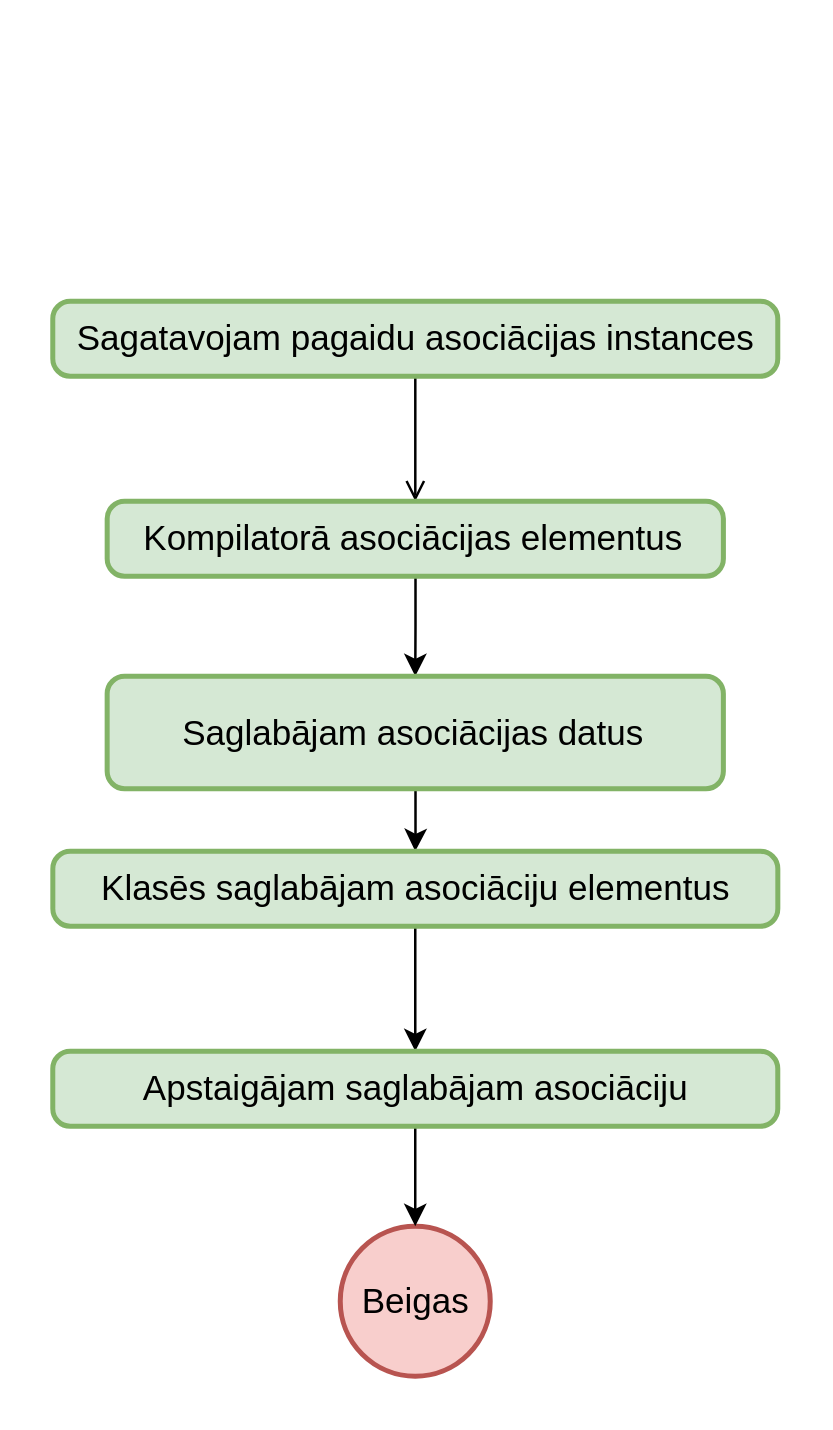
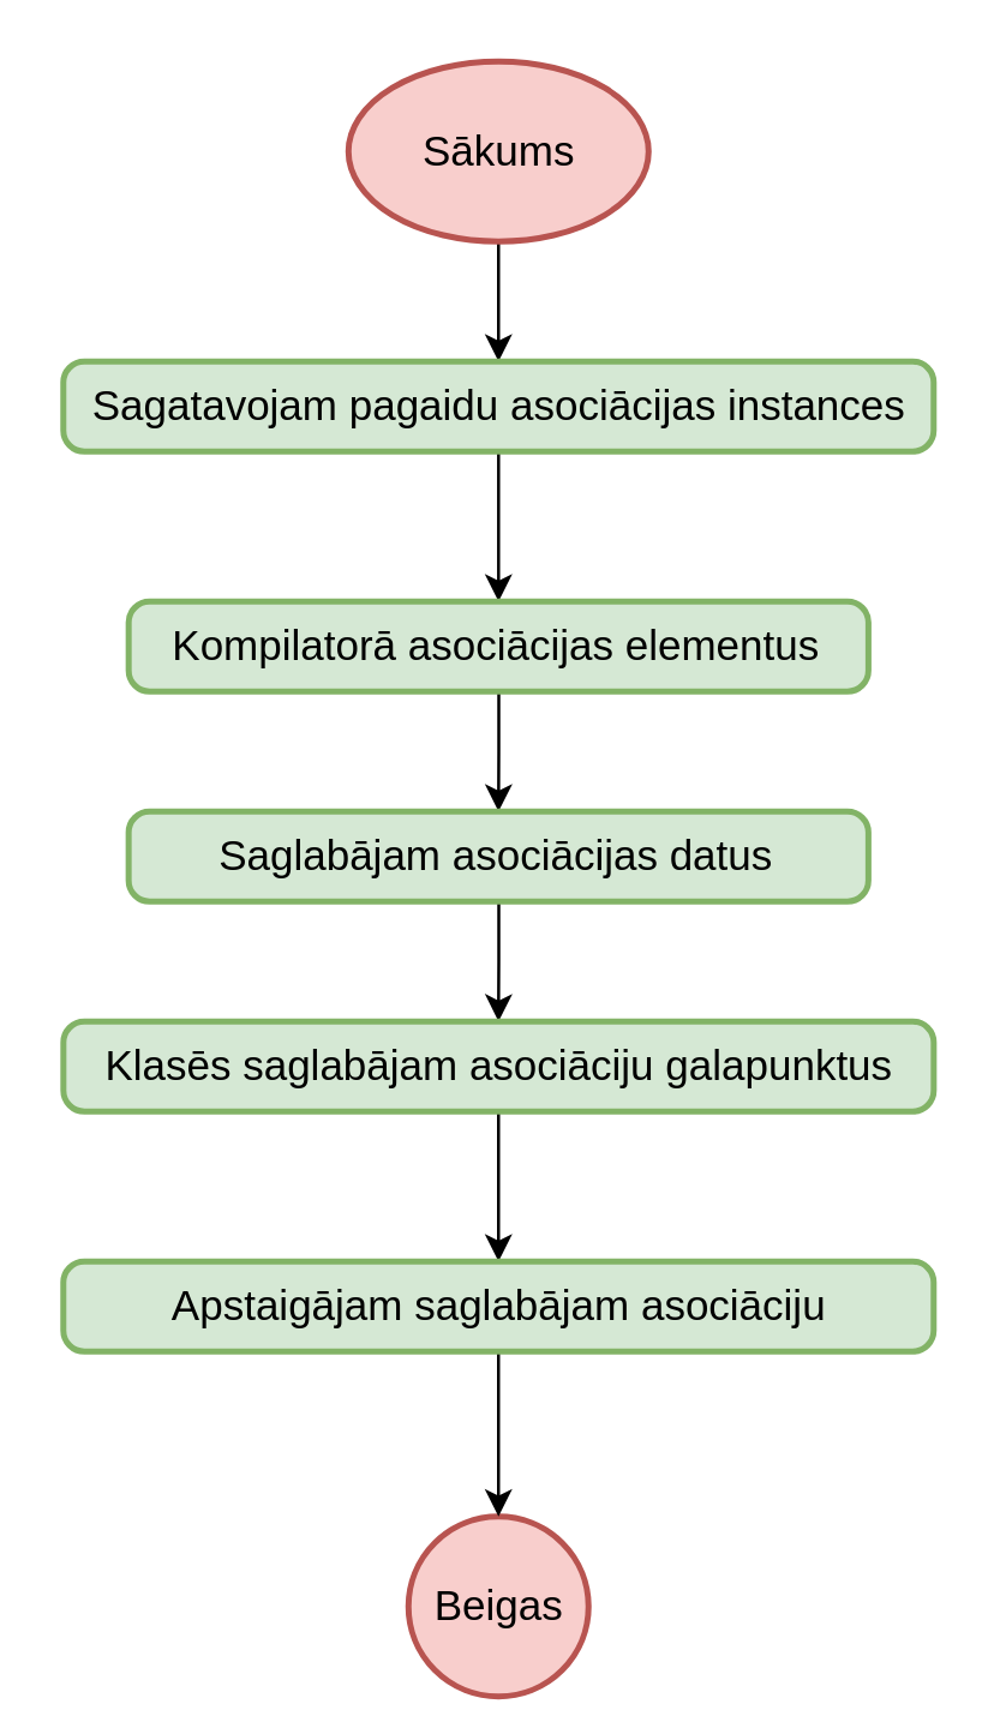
+ <mxCell id="3" value="Sākums" style="strokeWidth=2;html=1;shape=mxgraph.flowchart.start_1;whiteSpace=wrap;fontSize=14;fillColor=#f8cecc;strokeColor=#b85450;" parent="1" vertex="1"><mxGeometry x="115.51" y="20" width="100" height="60" as="geometry" /></mxCell>
+ <mxCell id="2" style="edgeStyle=orthogonalEdgeStyle;rounded=0;orthogonalLoop=1;jettySize=auto;html=1;entryX=0.5;entryY=0;entryDx=0;entryDy=0;" parent="1" source="3" target="6" edge="1"><mxGeometry relative="1" as="geometry"><mxPoint x="160.5" y="120" as="targetPoint" /></mxGeometry></mxCell>
- <mxCell id="5" style="edgeStyle=orthogonalEdgeStyle;rounded=0;orthogonalLoop=1;jettySize=auto;html=1;entryX=0.5;entryY=0;entryDx=0;entryDy=0;fontSize=18;endArrow=open;" parent="1" source="6" target="8" edge="1"><mxGeometry relative="1" as="geometry" /></mxCell>
+ <mxCell id="5" style="edgeStyle=orthogonalEdgeStyle;rounded=0;orthogonalLoop=1;jettySize=auto;html=1;entryX=0.5;entryY=0;entryDx=0;entryDy=0;fontSize=18;" parent="1" source="6" target="8" edge="1"><mxGeometry relative="1" as="geometry" /></mxCell>
- <mxCell id="10" value="Saglabājam asociācijas datus" style="rounded=1;whiteSpace=wrap;html=1;absoluteArcSize=1;arcSize=14;strokeWidth=2;fontSize=14;fillColor=#d5e8d4;strokeColor=#82b366;" parent="1" vertex="1"><mxGeometry x="42.26" y="270" width="246.49" height="45" as="geometry" /></mxCell>
+ <mxCell id="10" value="Saglabājam asociācijas datus" style="rounded=1;whiteSpace=wrap;html=1;absoluteArcSize=1;arcSize=14;strokeWidth=2;fontSize=14;fillColor=#d5e8d4;strokeColor=#82b366;" parent="1" vertex="1"><mxGeometry x="42.26" y="270" width="246.49" height="30" as="geometry" /></mxCell>
- <mxCell id="12" value="Klasēs saglabājam asociāciju elementus" style="rounded=1;whiteSpace=wrap;html=1;absoluteArcSize=1;arcSize=14;strokeWidth=2;fontSize=14;fillColor=#d5e8d4;strokeColor=#82b366;" parent="1" vertex="1"><mxGeometry x="20.53" y="340" width="290" height="30" as="geometry" /></mxCell>
+ <mxCell id="12" value="Klasēs saglabājam asociāciju galapunktus" style="rounded=1;whiteSpace=wrap;html=1;absoluteArcSize=1;arcSize=14;strokeWidth=2;fontSize=14;fillColor=#d5e8d4;strokeColor=#82b366;" parent="1" vertex="1"><mxGeometry x="20.53" y="340" width="290" height="30" as="geometry" /></mxCell>
- <mxCell id="4" value="Beigas" style="strokeWidth=2;html=1;shape=mxgraph.flowchart.start_2;whiteSpace=wrap;fontSize=14;fillColor=#f8cecc;strokeColor=#b85450;" parent="1" vertex="1"><mxGeometry x="135.5" y="490" width="60" height="60" as="geometry" /></mxCell>
+ <mxCell id="4" value="Beigas" style="strokeWidth=2;html=1;shape=mxgraph.flowchart.start_2;whiteSpace=wrap;fontSize=14;fillColor=#f8cecc;strokeColor=#b85450;" parent="1" vertex="1"><mxGeometry x="135.5" y="505" width="60" height="60" as="geometry" /></mxCell>
